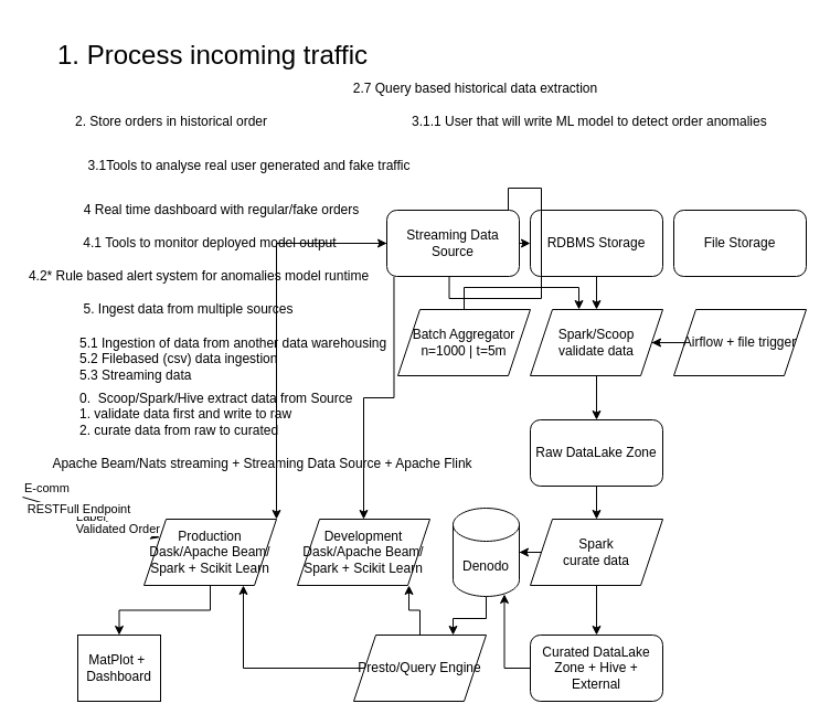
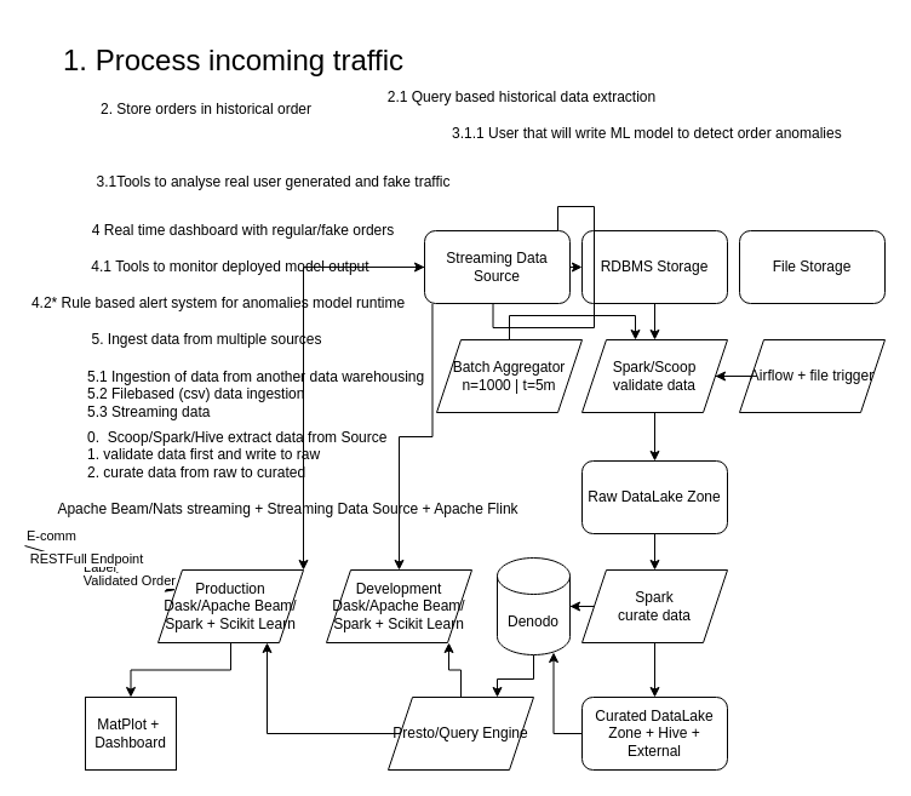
- <mxCell id="6" value="2.7 Query based historical data extraction" style="text;html=1;align=center;verticalAlign=middle;resizable=0;points=[];autosize=1;strokeColor=none;" vertex="1" parent="1"><mxGeometry x="310" y="70" width="240" height="20" as="geometry" /></mxCell>
+ <mxCell id="6" value="2.1 Query based historical data extraction" style="text;html=1;align=center;verticalAlign=middle;resizable=0;points=[];autosize=1;strokeColor=none;" vertex="1" parent="1"><mxGeometry x="310" y="70" width="240" height="20" as="geometry" /></mxCell>
- <mxCell id="8" value="2. Store orders in historical order" style="text;html=1;strokeColor=none;fillColor=none;align=center;verticalAlign=middle;whiteSpace=wrap;rounded=0;" vertex="1" parent="1"><mxGeometry x="25" y="100" width="260" height="20" as="geometry" /></mxCell>
+ <mxCell id="8" value="2. Store orders in historical order" style="text;html=1;strokeColor=none;fillColor=none;align=center;verticalAlign=middle;whiteSpace=wrap;rounded=0;" vertex="1" parent="1"><mxGeometry x="40" y="80" width="260" height="20" as="geometry" /></mxCell>
